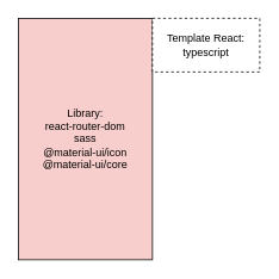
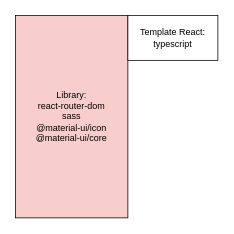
- <mxCell id="3" value="Template React: typescript" style="rounded=0;whiteSpace=wrap;html=1;dashed=1;" vertex="1" parent="1"><mxGeometry x="170" width="120" height="60" as="geometry" y="20" /></mxCell>
+ <mxCell id="3" value="Template React: typescript" style="rounded=0;whiteSpace=wrap;html=1;" vertex="1" parent="1"><mxGeometry x="170" width="120" height="60" as="geometry" y="20" /></mxCell>
